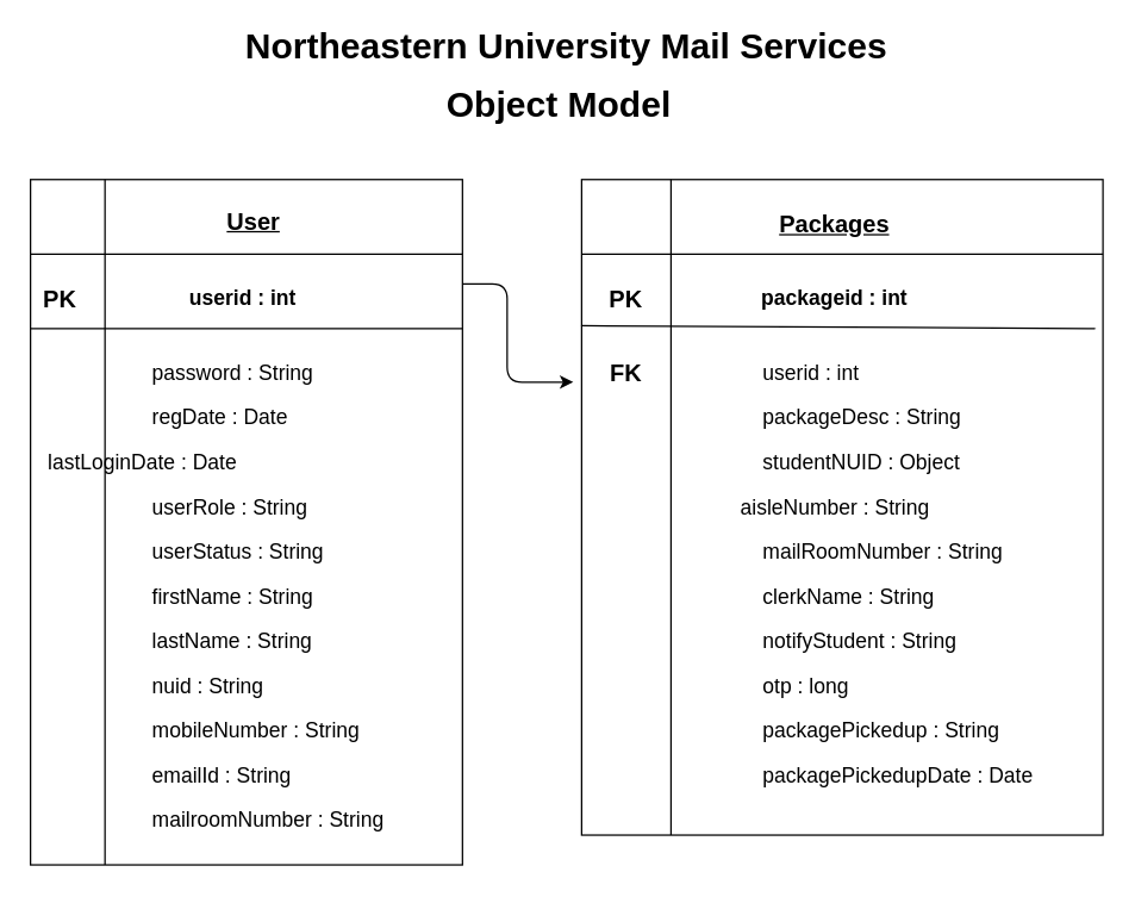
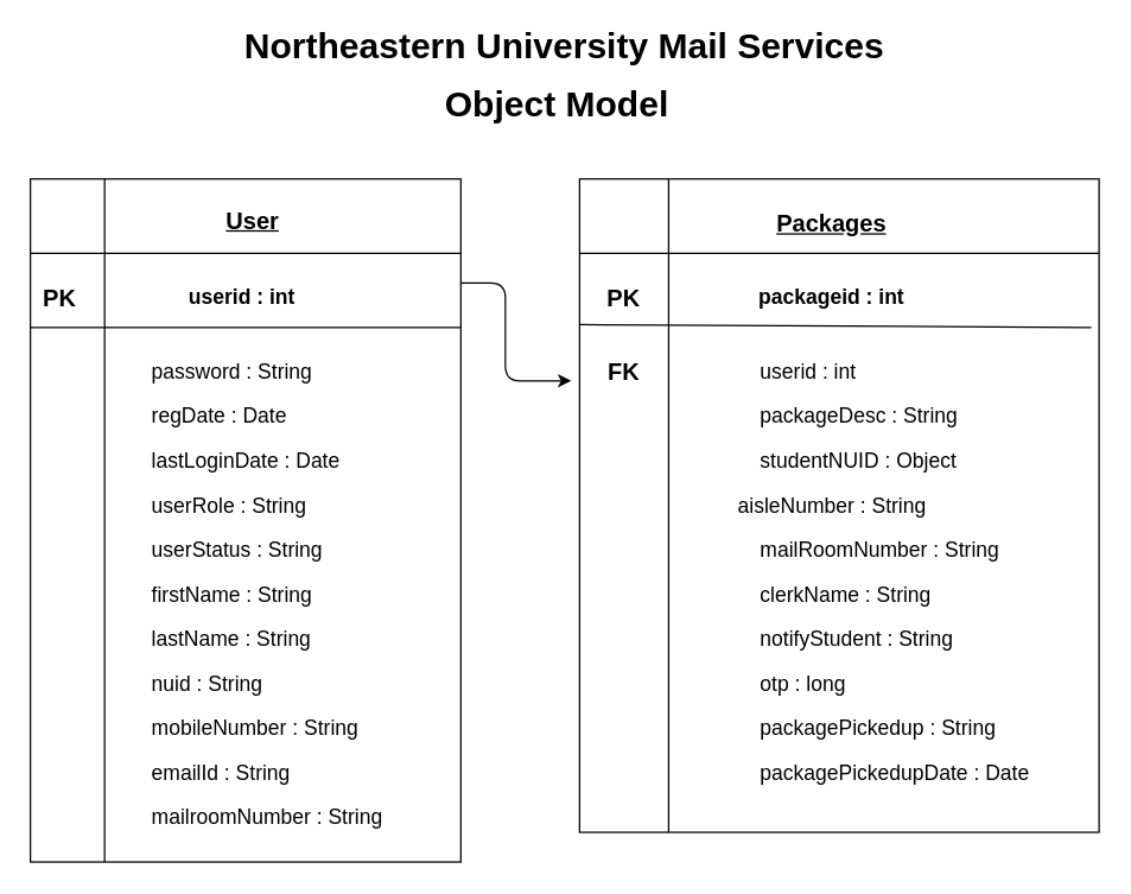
- <mxCell id="25" value="lastLoginDate : Date" style="text;html=1;strokeColor=none;fillColor=none;align=left;verticalAlign=middle;whiteSpace=wrap;rounded=0;fontSize=14;" vertex="1" parent="1"><mxGeometry x="30" y="300" width="165" height="20" as="geometry" /></mxCell>
+ <mxCell id="25" value="lastLoginDate : Date" style="text;html=1;strokeColor=none;fillColor=none;align=left;verticalAlign=middle;whiteSpace=wrap;rounded=0;fontSize=14;" vertex="1" parent="1"><mxGeometry x="100" y="300" width="165" height="20" as="geometry" /></mxCell>
